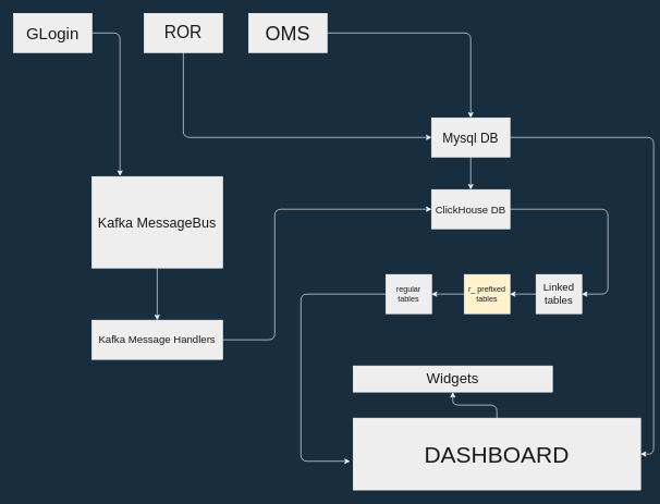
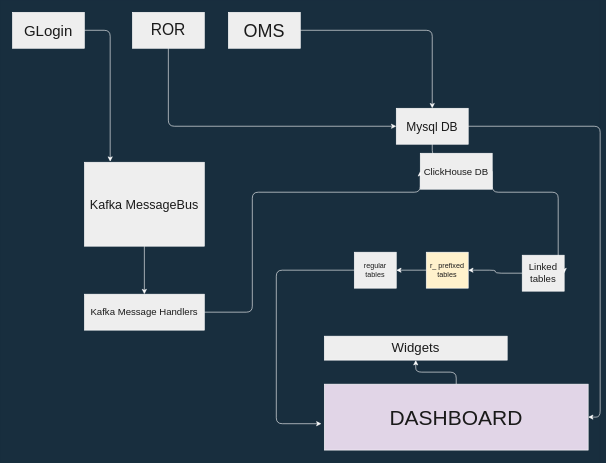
- <mxCell id="16" value="&lt;font style=&quot;font-size: 16px&quot;&gt;ClickHouse DB&lt;/font&gt;" style="rounded=0;whiteSpace=wrap;html=1;sketch=0;fontColor=#1A1A1A;strokeColor=#FFFFFF;fillColor=#EEEEEE;" vertex="1" parent="1"><mxGeometry x="660" y="290" width="120" height="60" as="geometry" /></mxCell>
+ <mxCell id="16" value="&lt;font style=&quot;font-size: 16px&quot;&gt;ClickHouse DB&lt;/font&gt;" style="rounded=0;whiteSpace=wrap;html=1;sketch=0;fontColor=#1A1A1A;strokeColor=#FFFFFF;fillColor=#EEEEEE;" vertex="1" parent="1"><mxGeometry x="700" y="255" width="120" height="60" as="geometry" /></mxCell>
- <mxCell id="18" value="&lt;font style=&quot;font-size: 16px&quot;&gt;Linked&lt;br&gt;tables&lt;/font&gt;" style="rounded=0;whiteSpace=wrap;html=1;sketch=0;fontColor=#1A1A1A;strokeColor=#FFFFFF;fillColor=#EEEEEE;" vertex="1" parent="1"><mxGeometry x="820" y="420" width="70" height="60" as="geometry" /></mxCell>
+ <mxCell id="18" value="&lt;font style=&quot;font-size: 16px&quot;&gt;Linked&lt;br&gt;tables&lt;/font&gt;" style="rounded=0;whiteSpace=wrap;html=1;sketch=0;fontColor=#1A1A1A;strokeColor=#FFFFFF;fillColor=#EEEEEE;" vertex="1" parent="1"><mxGeometry x="870" y="425" width="70" height="60" as="geometry" /></mxCell>
- <mxCell id="24" value="&lt;font style=&quot;font-size: 35px&quot;&gt;DASHBOARD&lt;/font&gt;" style="rounded=0;whiteSpace=wrap;html=1;sketch=0;fontColor=#1A1A1A;strokeColor=#FFFFFF;fillColor=#EEEEEE;" vertex="1" parent="1"><mxGeometry x="540" y="640" width="440" height="110" as="geometry" /></mxCell>
+ <mxCell id="24" value="&lt;font style=&quot;font-size: 35px&quot;&gt;DASHBOARD&lt;/font&gt;" style="rounded=0;whiteSpace=wrap;html=1;sketch=0;fontColor=#1A1A1A;strokeColor=#FFFFFF;fillColor=#e1d5e7;" vertex="1" parent="1"><mxGeometry x="540" y="640" width="440" height="110" as="geometry" /></mxCell>
